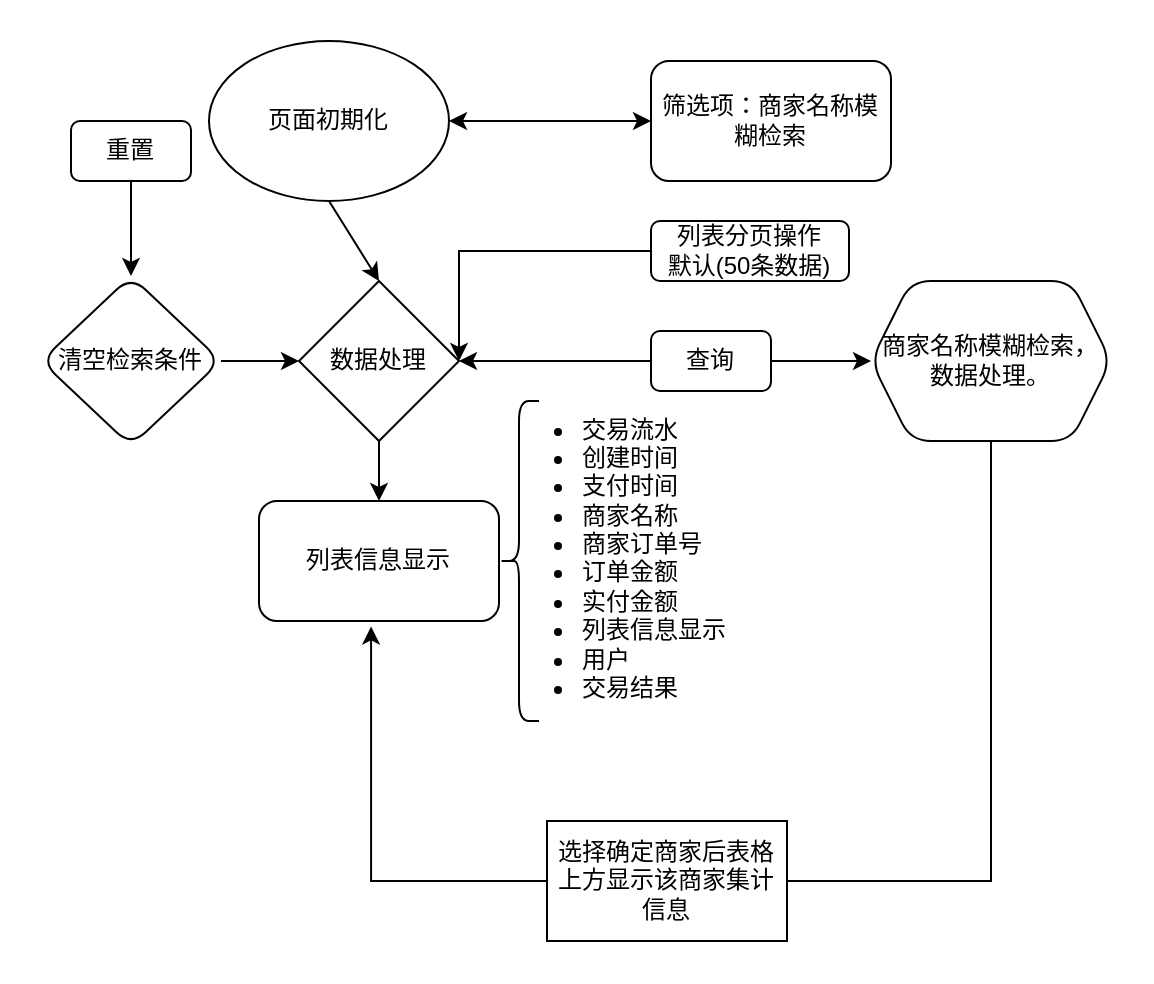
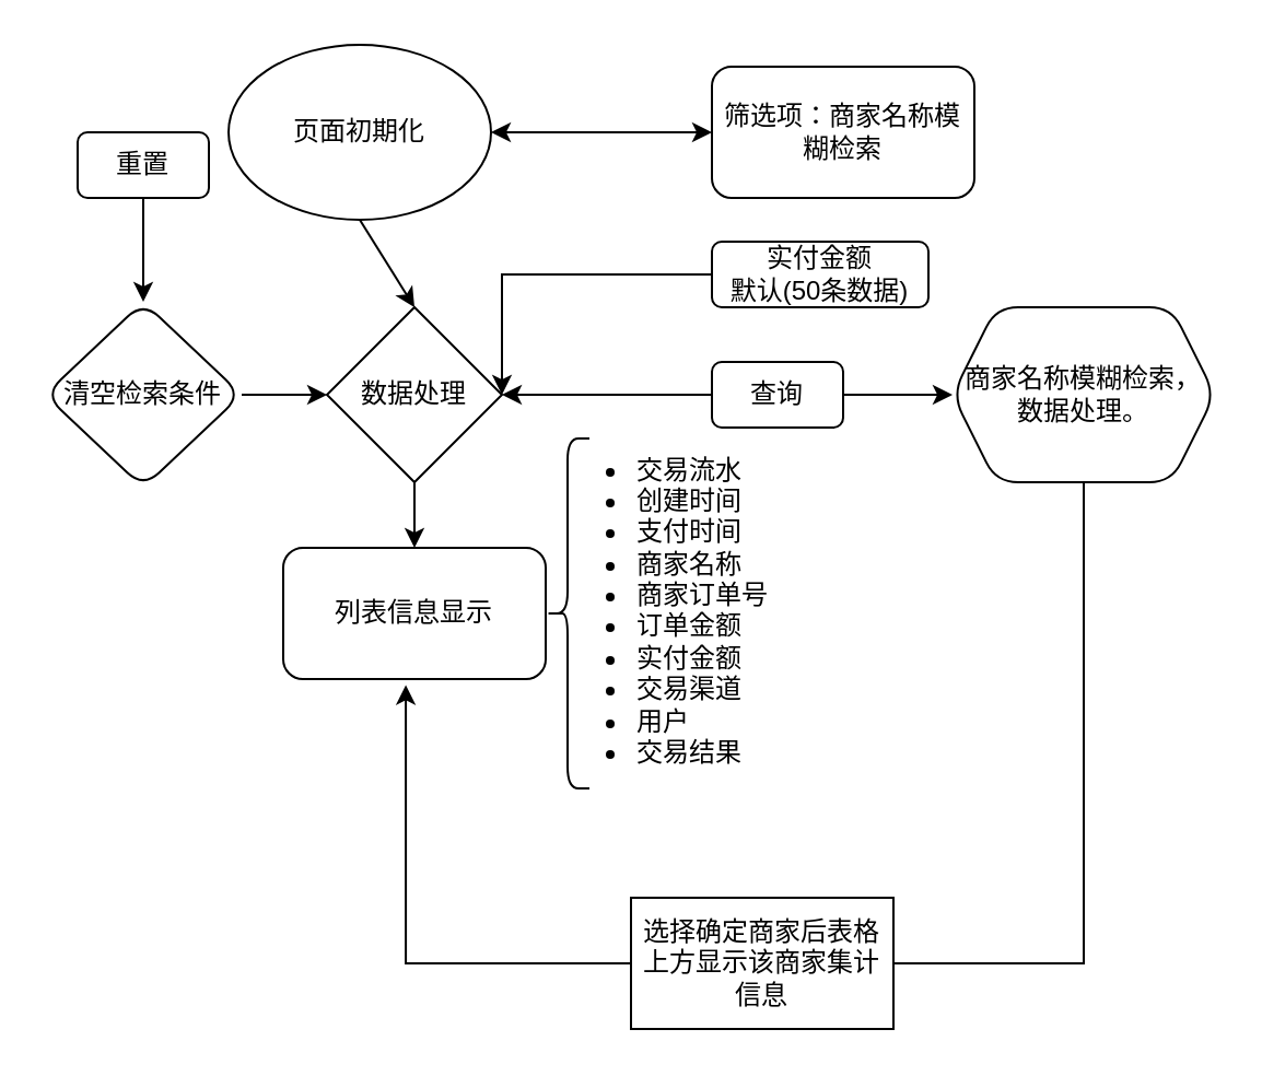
- <mxCell id="18" value="&lt;font style=&quot;vertical-align: inherit;&quot;&gt;&lt;font style=&quot;vertical-align: inherit;&quot;&gt;&lt;font style=&quot;vertical-align: inherit;&quot;&gt;列表分页操作&lt;/font&gt;&lt;/font&gt;&lt;/font&gt;&lt;br&gt;&lt;font style=&quot;vertical-align: inherit;&quot;&gt;&lt;font style=&quot;vertical-align: inherit;&quot;&gt;&lt;font style=&quot;vertical-align: inherit;&quot;&gt;默认(50条数据)&lt;/font&gt;&lt;/font&gt;&lt;/font&gt;" style="rounded=1;whiteSpace=wrap;html=1;" parent="1" vertex="1"><mxGeometry x="325" y="110" width="99" height="30" as="geometry" /></mxCell>
+ <mxCell id="18" value="&lt;font style=&quot;vertical-align: inherit;&quot;&gt;&lt;font style=&quot;vertical-align: inherit;&quot;&gt;&lt;font style=&quot;vertical-align: inherit;&quot;&gt;实付金额&lt;/font&gt;&lt;/font&gt;&lt;/font&gt;&lt;br&gt;&lt;font style=&quot;vertical-align: inherit;&quot;&gt;&lt;font style=&quot;vertical-align: inherit;&quot;&gt;&lt;font style=&quot;vertical-align: inherit;&quot;&gt;默认(50条数据)&lt;/font&gt;&lt;/font&gt;&lt;/font&gt;" style="rounded=1;whiteSpace=wrap;html=1;" parent="1" vertex="1"><mxGeometry x="325" y="110" width="99" height="30" as="geometry" /></mxCell>
- <mxCell id="10" value="&lt;ul&gt;&lt;li&gt;交易流水&lt;/li&gt;&lt;li&gt;创建时间&lt;/li&gt;&lt;li&gt;支付时间&lt;/li&gt;&lt;li&gt;商家名称&lt;/li&gt;&lt;li&gt;商家订单号&lt;/li&gt;&lt;li&gt;订单金额&lt;/li&gt;&lt;li&gt;实付金额&lt;/li&gt;&lt;li&gt;列表信息显示&lt;/li&gt;&lt;li&gt;用户&lt;/li&gt;&lt;li&gt;交易结果&lt;/li&gt;&lt;/ul&gt;" style="text;strokeColor=none;fillColor=none;html=1;whiteSpace=wrap;verticalAlign=middle;overflow=hidden;" parent="1" vertex="1"><mxGeometry x="249" y="193" width="126" height="160" as="geometry" /></mxCell>
+ <mxCell id="10" value="&lt;ul&gt;&lt;li&gt;交易流水&lt;/li&gt;&lt;li&gt;创建时间&lt;/li&gt;&lt;li&gt;支付时间&lt;/li&gt;&lt;li&gt;商家名称&lt;/li&gt;&lt;li&gt;商家订单号&lt;/li&gt;&lt;li&gt;订单金额&lt;/li&gt;&lt;li&gt;实付金额&lt;/li&gt;&lt;li&gt;交易渠道&lt;/li&gt;&lt;li&gt;用户&lt;/li&gt;&lt;li&gt;交易结果&lt;/li&gt;&lt;/ul&gt;" style="text;strokeColor=none;fillColor=none;html=1;whiteSpace=wrap;verticalAlign=middle;overflow=hidden;" parent="1" vertex="1"><mxGeometry x="249" y="193" width="126" height="160" as="geometry" /></mxCell>
- <mxCell id="22" value="选择确定商家后表格上方显示该商家集计信息" style="rounded=0;whiteSpace=wrap;html=1;" vertex="1" parent="1"><mxGeometry x="273" y="410" width="120" height="60" as="geometry" /></mxCell>
+ <mxCell id="22" value="选择确定商家后表格上方显示该商家集计信息" style="rounded=0;whiteSpace=wrap;html=1;" vertex="1" parent="1"><mxGeometry x="288" y="410" width="120" height="60" as="geometry" /></mxCell>
